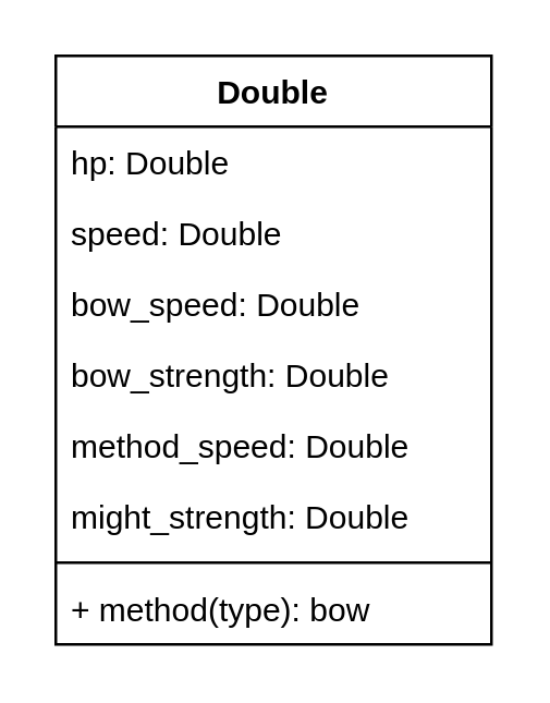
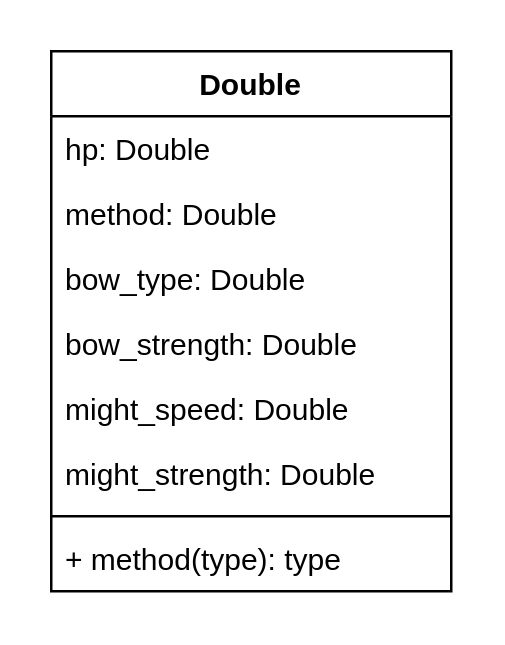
- <mxCell id="4" value="speed: Double" style="text;strokeColor=none;fillColor=none;align=left;verticalAlign=top;spacingLeft=4;spacingRight=4;overflow=hidden;rotatable=0;points=[[0,0.5],[1,0.5]];portConstraint=eastwest;" vertex="1" parent="2"><mxGeometry y="52" width="160" height="26" as="geometry" /></mxCell>
+ <mxCell id="4" value="method: Double" style="text;strokeColor=none;fillColor=none;align=left;verticalAlign=top;spacingLeft=4;spacingRight=4;overflow=hidden;rotatable=0;points=[[0,0.5],[1,0.5]];portConstraint=eastwest;" vertex="1" parent="2"><mxGeometry y="52" width="160" height="26" as="geometry" /></mxCell>
- <mxCell id="5" value="bow_speed: Double" style="text;strokeColor=none;fillColor=none;align=left;verticalAlign=top;spacingLeft=4;spacingRight=4;overflow=hidden;rotatable=0;points=[[0,0.5],[1,0.5]];portConstraint=eastwest;" vertex="1" parent="2"><mxGeometry y="78" width="160" height="26" as="geometry" /></mxCell>
+ <mxCell id="5" value="bow_type: Double" style="text;strokeColor=none;fillColor=none;align=left;verticalAlign=top;spacingLeft=4;spacingRight=4;overflow=hidden;rotatable=0;points=[[0,0.5],[1,0.5]];portConstraint=eastwest;" vertex="1" parent="2"><mxGeometry y="78" width="160" height="26" as="geometry" /></mxCell>
- <mxCell id="7" value="method_speed: Double" style="text;strokeColor=none;fillColor=none;align=left;verticalAlign=top;spacingLeft=4;spacingRight=4;overflow=hidden;rotatable=0;points=[[0,0.5],[1,0.5]];portConstraint=eastwest;" vertex="1" parent="2"><mxGeometry y="130" width="160" height="26" as="geometry" /></mxCell>
+ <mxCell id="7" value="might_speed: Double" style="text;strokeColor=none;fillColor=none;align=left;verticalAlign=top;spacingLeft=4;spacingRight=4;overflow=hidden;rotatable=0;points=[[0,0.5],[1,0.5]];portConstraint=eastwest;" vertex="1" parent="2"><mxGeometry y="130" width="160" height="26" as="geometry" /></mxCell>
- <mxCell id="10" value="+ method(type): bow" style="text;strokeColor=none;fillColor=none;align=left;verticalAlign=top;spacingLeft=4;spacingRight=4;overflow=hidden;rotatable=0;points=[[0,0.5],[1,0.5]];portConstraint=eastwest;" vertex="1" parent="2"><mxGeometry y="190" width="160" height="26" as="geometry" /></mxCell>
+ <mxCell id="10" value="+ method(type): type" style="text;strokeColor=none;fillColor=none;align=left;verticalAlign=top;spacingLeft=4;spacingRight=4;overflow=hidden;rotatable=0;points=[[0,0.5],[1,0.5]];portConstraint=eastwest;" vertex="1" parent="2"><mxGeometry y="190" width="160" height="26" as="geometry" /></mxCell>
